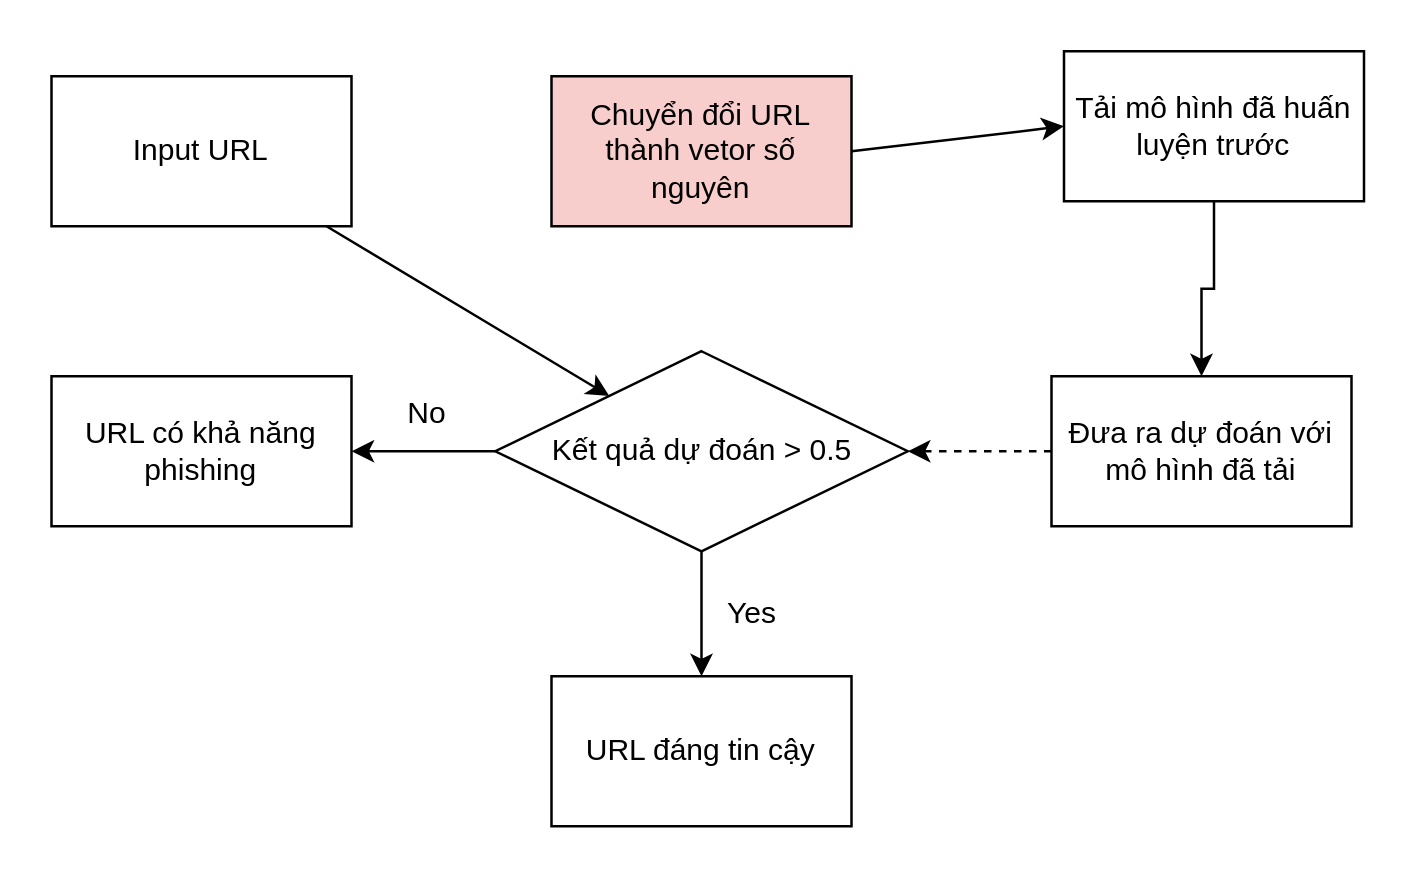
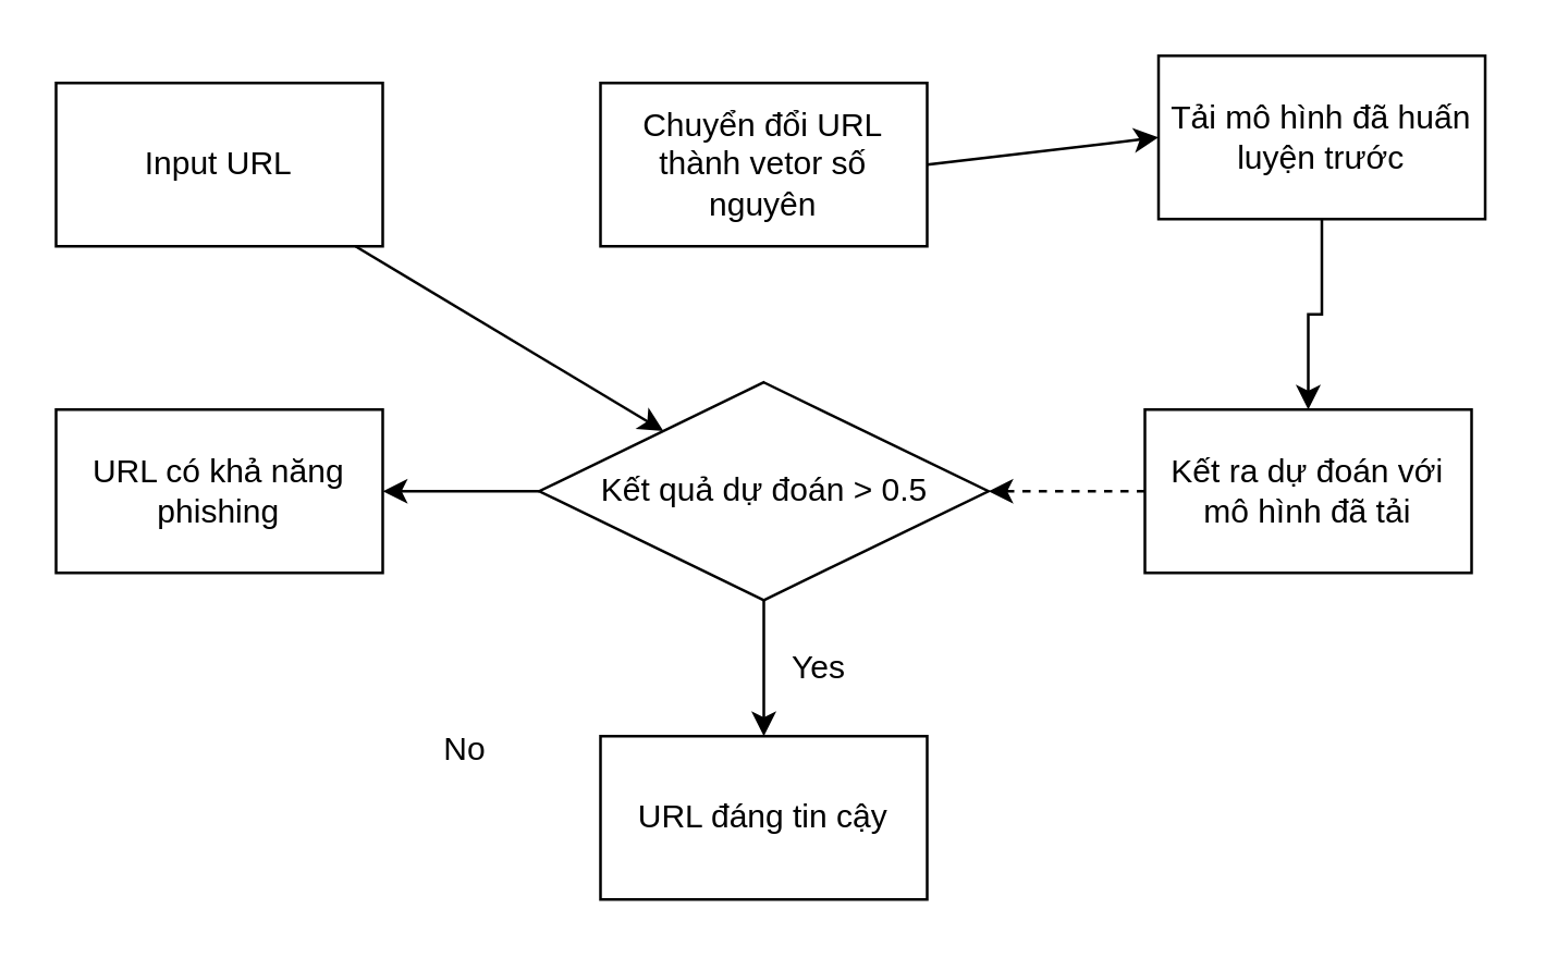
- <mxCell id="5" value="Chuyển đổi URL thành vetor số nguyên" style="rounded=0;whiteSpace=wrap;html=1;fillColor=#f8cecc;" vertex="1" parent="1"><mxGeometry x="220" y="30" width="120" height="60" as="geometry" /></mxCell>
+ <mxCell id="5" value="Chuyển đổi URL thành vetor số nguyên" style="rounded=0;whiteSpace=wrap;html=1;" vertex="1" parent="1"><mxGeometry x="220" y="30" width="120" height="60" as="geometry" /></mxCell>
- <mxCell id="16" value="No" style="text;html=1;align=center;verticalAlign=middle;resizable=0;points=[];autosize=1;strokeColor=none;fillColor=none;" vertex="1" parent="1"><mxGeometry x="150" y="150" width="40" height="30" as="geometry" /></mxCell>
+ <mxCell id="16" value="No" style="text;html=1;align=center;verticalAlign=middle;resizable=0;points=[];autosize=1;strokeColor=none;fillColor=none;" vertex="1" parent="1"><mxGeometry x="150" y="260" width="40" height="30" as="geometry" /></mxCell>
- <mxCell id="9" value="Đưa ra dự đoán với mô hình đã tải" style="rounded=0;whiteSpace=wrap;html=1;" vertex="1" parent="1"><mxGeometry x="420" y="150" width="120" height="60" as="geometry" /></mxCell>
+ <mxCell id="9" value="Kết ra dự đoán với mô hình đã tải" style="rounded=0;whiteSpace=wrap;html=1;" vertex="1" parent="1"><mxGeometry x="420" y="150" width="120" height="60" as="geometry" /></mxCell>
